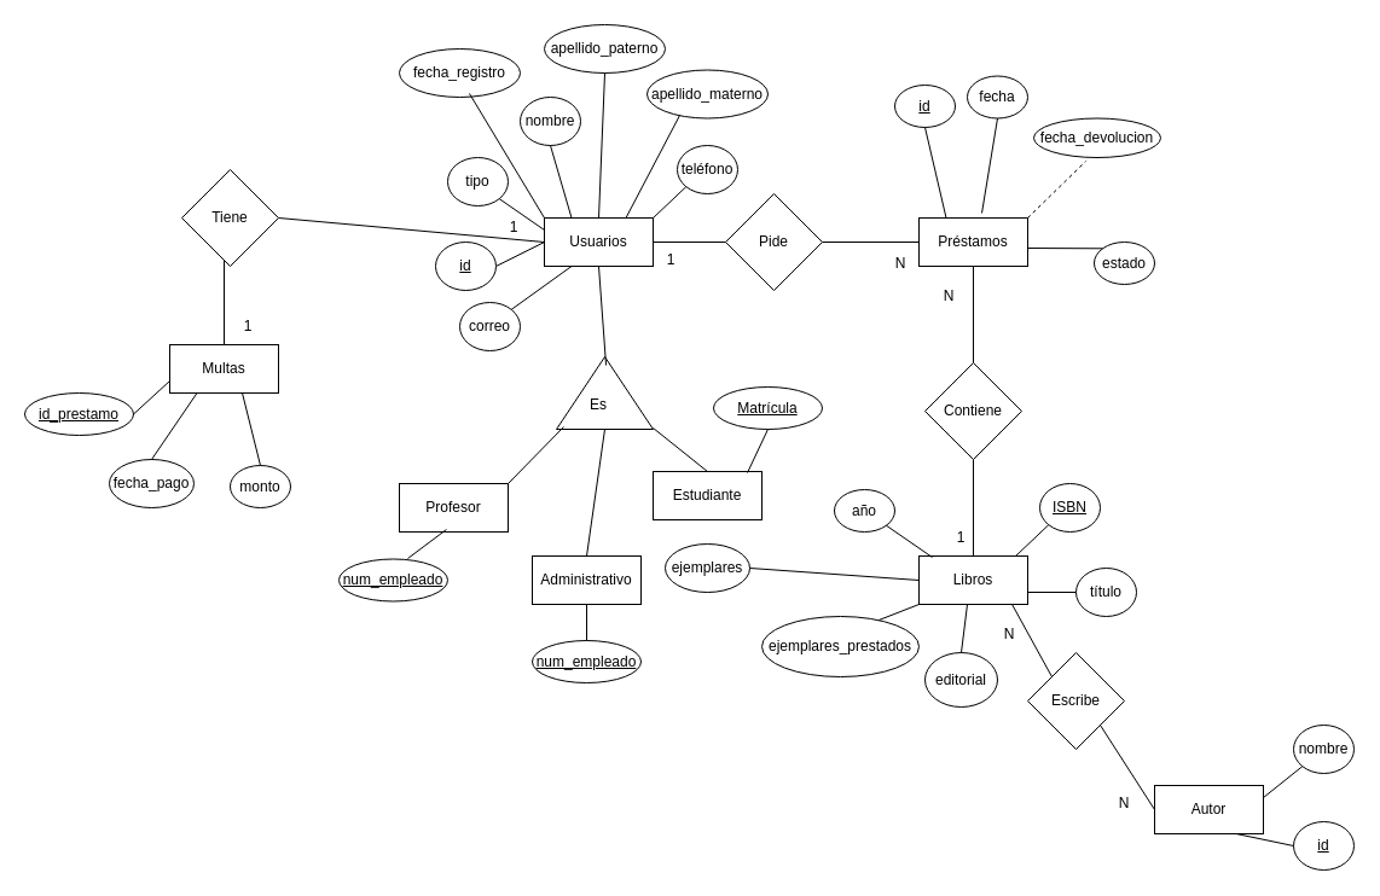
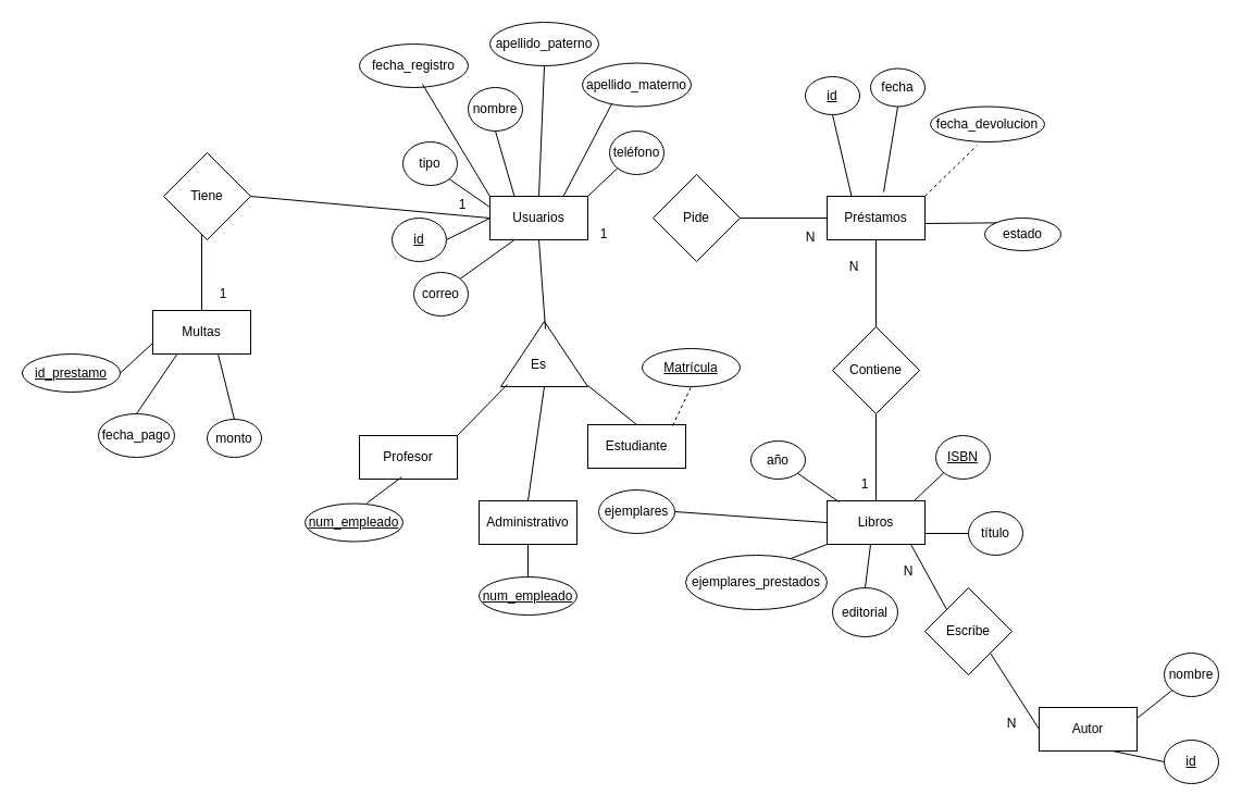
- <mxCell id="19" style="rounded=0;orthogonalLoop=1;jettySize=auto;html=1;exitX=0;exitY=0.5;exitDx=0;exitDy=0;endArrow=none;endFill=0;entryX=1;entryY=0.5;entryDx=0;entryDy=0;" parent="1" source="18" target="2" edge="1"><mxGeometry relative="1" as="geometry"><mxPoint x="577" y="164" as="sourcePoint" /><mxPoint x="550" y="190" as="targetPoint" /></mxGeometry></mxCell>
- <mxCell id="47" value="estado" style="ellipse;whiteSpace=wrap;html=1;" parent="1" vertex="1"><mxGeometry x="905" y="200" width="50" height="35" as="geometry" /></mxCell>
+ <mxCell id="47" value="estado" style="ellipse;whiteSpace=wrap;html=1;" parent="1" vertex="1"><mxGeometry x="905" y="200" width="70" height="30" as="geometry" /></mxCell>
- <mxCell id="86" style="rounded=0;orthogonalLoop=1;jettySize=auto;html=1;exitX=0.867;exitY=0.025;exitDx=0;exitDy=0;endArrow=none;endFill=0;entryX=0.5;entryY=1;entryDx=0;entryDy=0;exitPerimeter=0;" edge="1" parent="1" source="75" target="83"><mxGeometry relative="1" as="geometry"><mxPoint x="515" y="490" as="sourcePoint" /><mxPoint x="530" y="385" as="targetPoint" /></mxGeometry></mxCell>
+ <mxCell id="86" style="rounded=0;orthogonalLoop=1;jettySize=auto;html=1;exitX=0.867;exitY=0.025;exitDx=0;exitDy=0;endArrow=none;endFill=0;entryX=0.5;entryY=1;entryDx=0;entryDy=0;exitPerimeter=0;dashed=1;" edge="1" parent="1" source="75" target="83"><mxGeometry relative="1" as="geometry"><mxPoint x="515" y="490" as="sourcePoint" /><mxPoint x="530" y="385" as="targetPoint" /></mxGeometry></mxCell>
